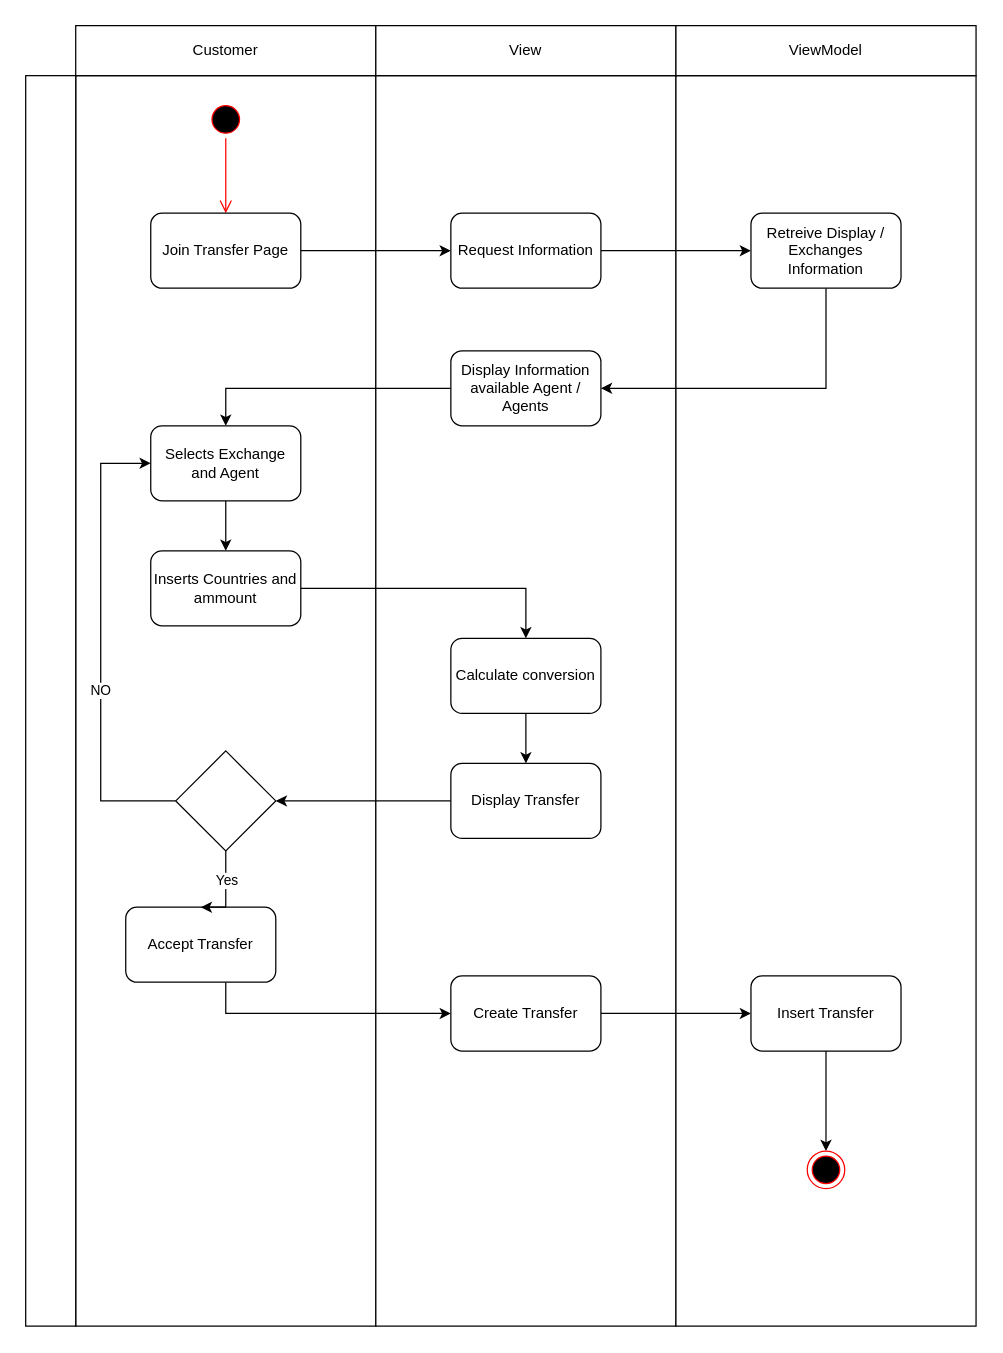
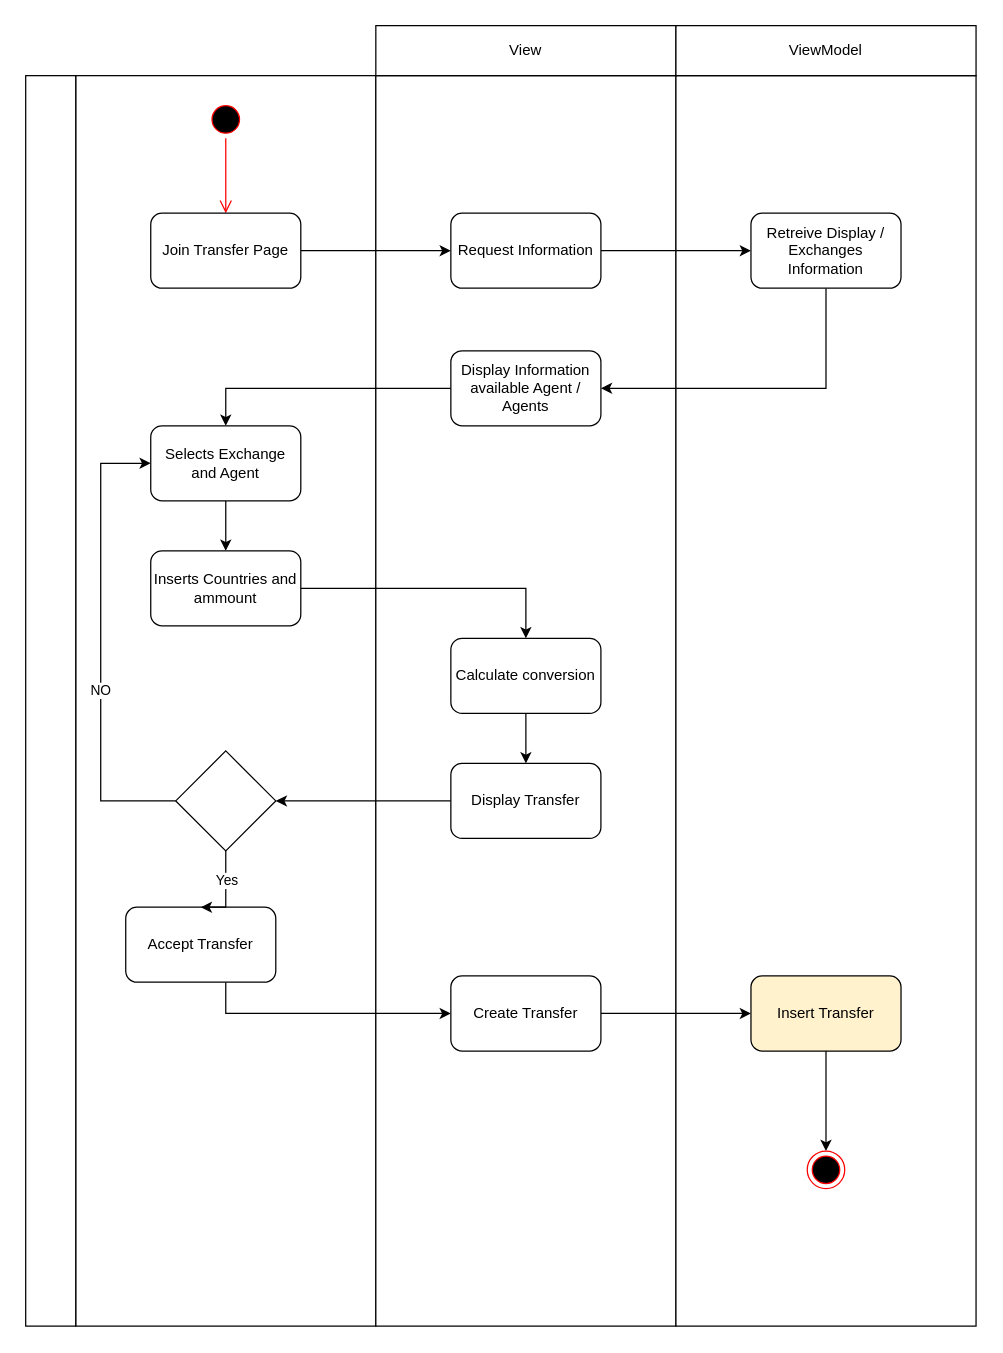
- <mxCell id="6" value="Customer" style="rounded=0;whiteSpace=wrap;html=1;" parent="1" vertex="1"><mxGeometry x="60" y="20" width="240" height="40" as="geometry" /></mxCell>
- <mxCell id="30" value="Insert Transfer" style="whiteSpace=wrap;html=1;rounded=1;" vertex="1" parent="1"><mxGeometry x="600" y="780" width="120" height="60" as="geometry" /></mxCell>
+ <mxCell id="30" value="Insert Transfer" style="whiteSpace=wrap;html=1;rounded=1;fillColor=#fff2cc;" vertex="1" parent="1"><mxGeometry x="600" y="780" width="120" height="60" as="geometry" /></mxCell>
